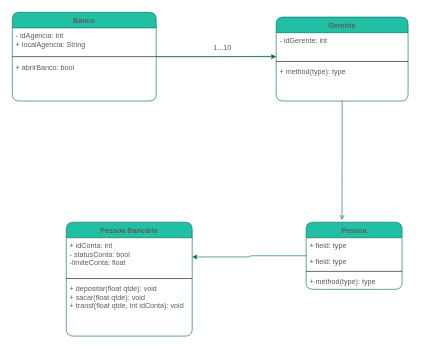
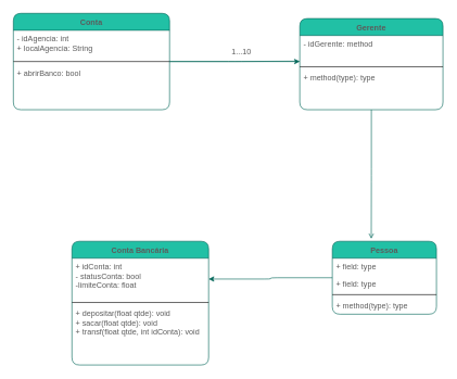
- <mxCell id="4" value="Banco" style="swimlane;fontStyle=1;align=center;verticalAlign=top;childLayout=stackLayout;horizontal=1;startSize=26;horizontalStack=0;resizeParent=1;resizeParentMax=0;resizeLast=0;collapsible=1;marginBottom=0;rounded=1;sketch=0;fontColor=#5C5C5C;strokeColor=#006658;fillColor=#21C0A5;" vertex="1" parent="1"><mxGeometry x="20" y="20" width="240" height="148" as="geometry" /></mxCell>
+ <mxCell id="4" value="Conta" style="swimlane;fontStyle=1;align=center;verticalAlign=top;childLayout=stackLayout;horizontal=1;startSize=26;horizontalStack=0;resizeParent=1;resizeParentMax=0;resizeLast=0;collapsible=1;marginBottom=0;rounded=1;sketch=0;fontColor=#5C5C5C;strokeColor=#006658;fillColor=#21C0A5;" vertex="1" parent="1"><mxGeometry x="20" y="20" width="240" height="148" as="geometry" /></mxCell>
- <mxCell id="11" value="- idGerente: int" style="text;strokeColor=none;fillColor=none;align=left;verticalAlign=top;spacingLeft=4;spacingRight=4;overflow=hidden;rotatable=0;points=[[0,0.5],[1,0.5]];portConstraint=eastwest;rounded=1;sketch=0;fontColor=#5C5C5C;" vertex="1" parent="10"><mxGeometry y="26" width="220" height="44" as="geometry" /></mxCell>
+ <mxCell id="11" value="- idGerente: method" style="text;strokeColor=none;fillColor=none;align=left;verticalAlign=top;spacingLeft=4;spacingRight=4;overflow=hidden;rotatable=0;points=[[0,0.5],[1,0.5]];portConstraint=eastwest;rounded=1;sketch=0;fontColor=#5C5C5C;" vertex="1" parent="10"><mxGeometry y="26" width="220" height="44" as="geometry" /></mxCell>
- <mxCell id="20" value="Pessoa Bancária" style="swimlane;fontStyle=1;align=center;verticalAlign=top;childLayout=stackLayout;horizontal=1;startSize=26;horizontalStack=0;resizeParent=1;resizeParentMax=0;resizeLast=0;collapsible=1;marginBottom=0;rounded=1;sketch=0;fontColor=#5C5C5C;strokeColor=#006658;fillColor=#21C0A5;" vertex="1" parent="1"><mxGeometry x="110" y="370" width="210" height="190" as="geometry" /></mxCell>
+ <mxCell id="20" value="Conta Bancária" style="swimlane;fontStyle=1;align=center;verticalAlign=top;childLayout=stackLayout;horizontal=1;startSize=26;horizontalStack=0;resizeParent=1;resizeParentMax=0;resizeLast=0;collapsible=1;marginBottom=0;rounded=1;sketch=0;fontColor=#5C5C5C;strokeColor=#006658;fillColor=#21C0A5;" vertex="1" parent="1"><mxGeometry x="110" y="370" width="210" height="190" as="geometry" /></mxCell>
